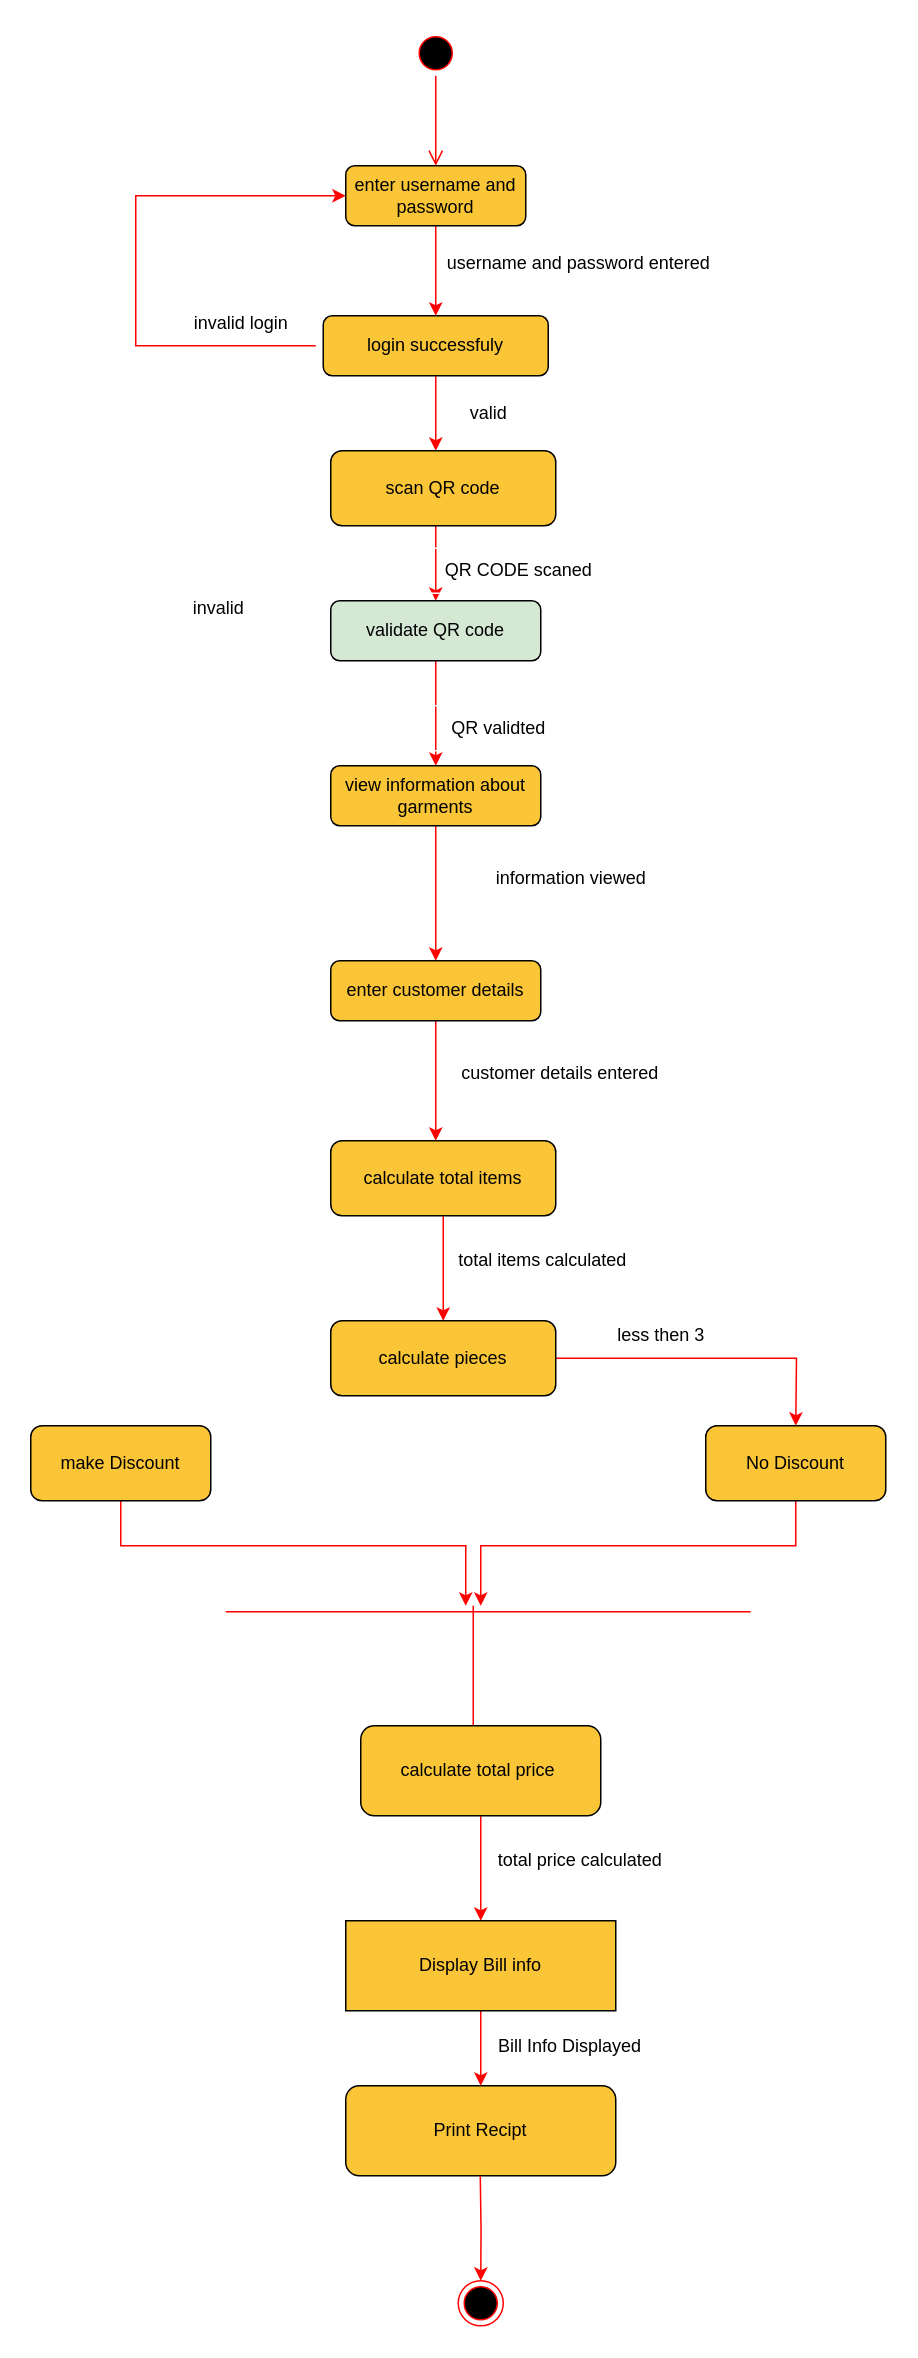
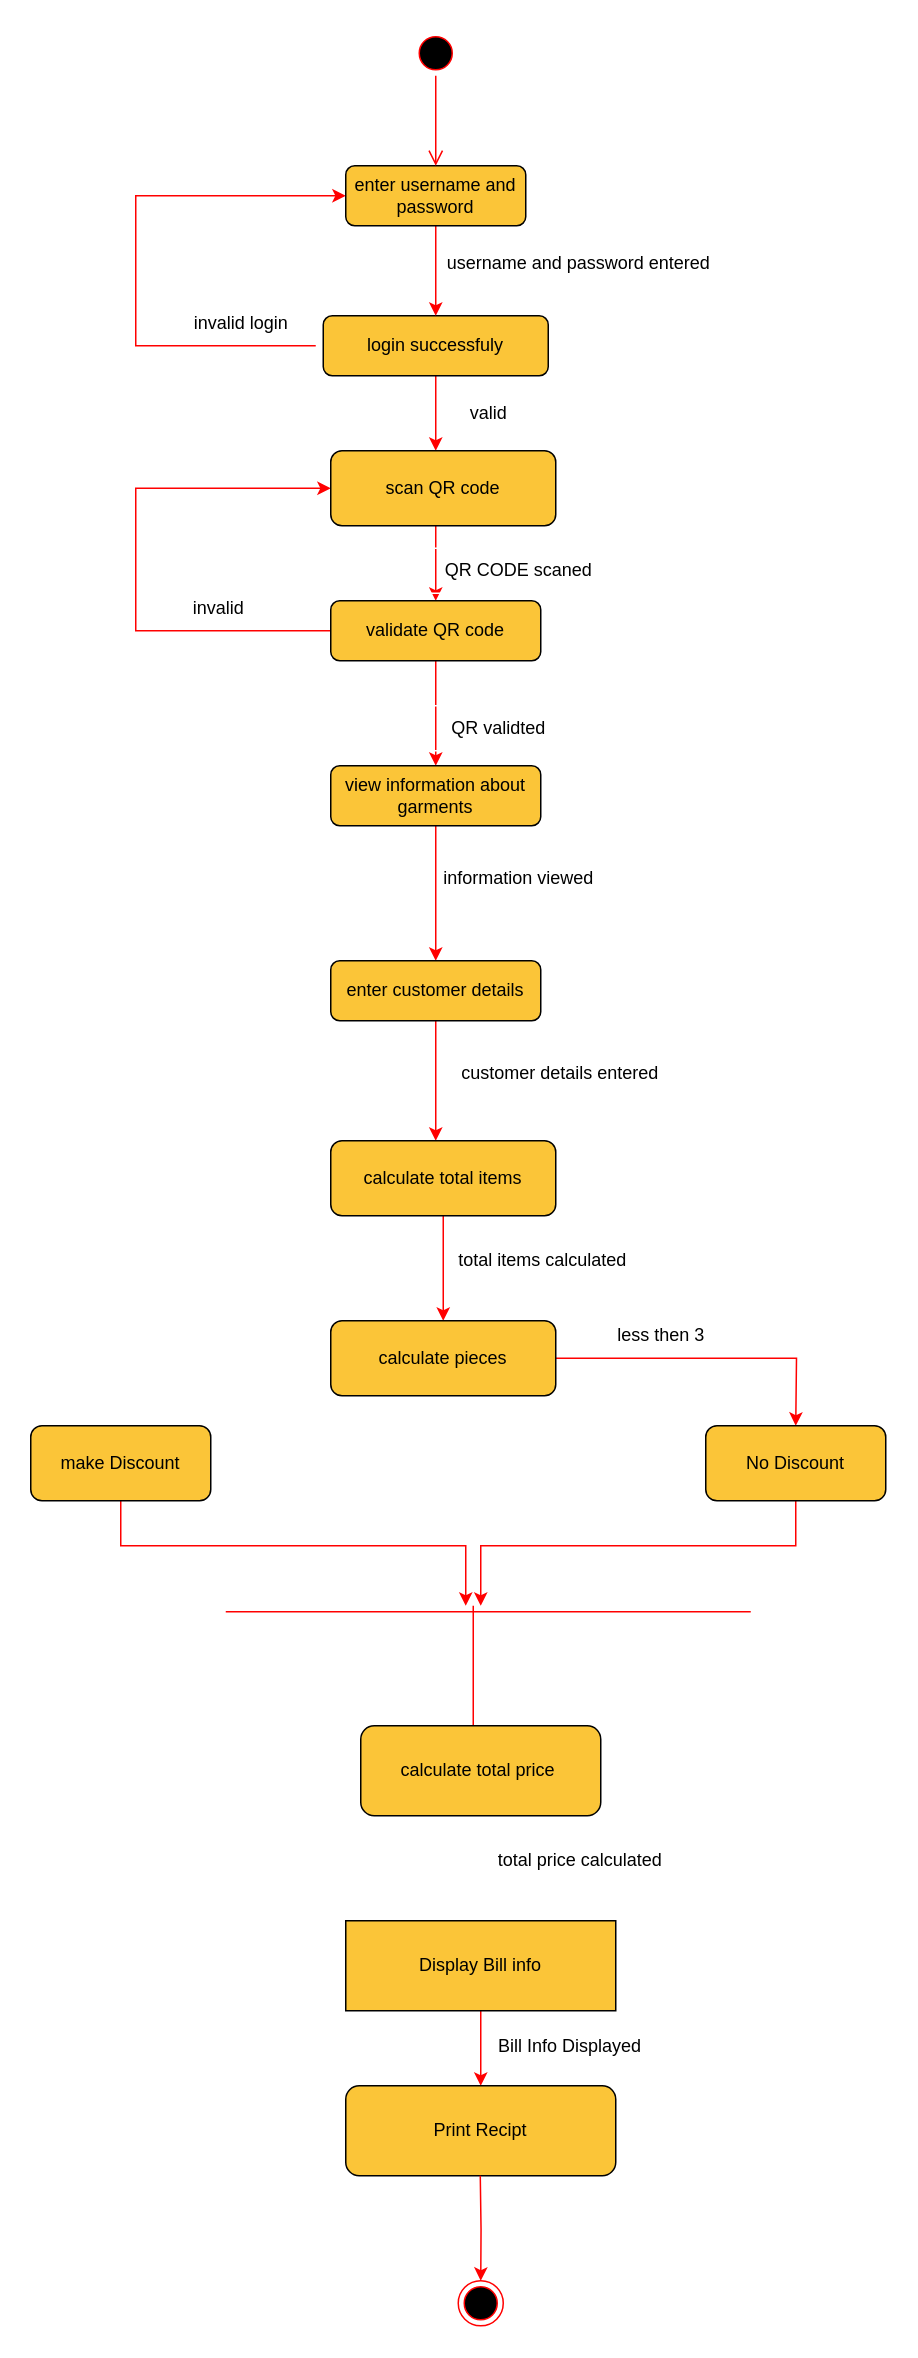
+ <mxCell id="10" style="edgeStyle=orthogonalEdgeStyle;rounded=0;orthogonalLoop=1;jettySize=auto;html=1;entryX=0;entryY=0.5;entryDx=0;entryDy=0;strokeColor=#FF0000;" parent="1" source="11" target="23" edge="1"><mxGeometry relative="1" as="geometry"><Array as="points"><mxPoint x="90" y="420" /><mxPoint x="90" y="325" /></Array></mxGeometry></mxCell>
- <mxCell id="11" value="validate QR code" style="rounded=1;whiteSpace=wrap;html=1;fillColor=#d5e8d4;" parent="1" vertex="1"><mxGeometry x="220" y="400" width="140" height="40" as="geometry" /></mxCell>
+ <mxCell id="11" value="validate QR code" style="rounded=1;whiteSpace=wrap;html=1;fillColor=#FBC538;" parent="1" vertex="1"><mxGeometry x="220" y="400" width="140" height="40" as="geometry" /></mxCell>
- <mxCell id="25" value="information viewed" style="text;html=1;align=center;verticalAlign=middle;resizable=0;points=[];autosize=1;strokeColor=none;fillColor=none;" parent="1" vertex="1"><mxGeometry x="320" y="570" width="120" height="30" as="geometry" /></mxCell>
+ <mxCell id="25" value="information viewed" style="text;html=1;align=center;verticalAlign=middle;resizable=0;points=[];autosize=1;strokeColor=none;fillColor=none;" parent="1" vertex="1"><mxGeometry x="285" y="570" width="120" height="30" as="geometry" /></mxCell>
- <mxCell id="37" style="edgeStyle=orthogonalEdgeStyle;rounded=0;orthogonalLoop=1;jettySize=auto;html=1;strokeColor=#FF0000;" parent="1" source="38" target="40" edge="1"><mxGeometry relative="1" as="geometry"><mxPoint x="320" y="1280" as="targetPoint" /></mxGeometry></mxCell>
